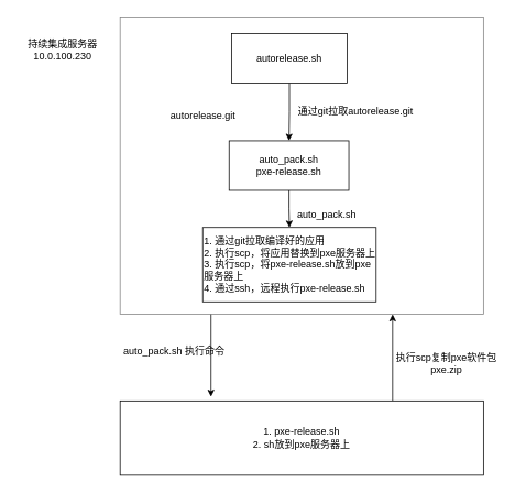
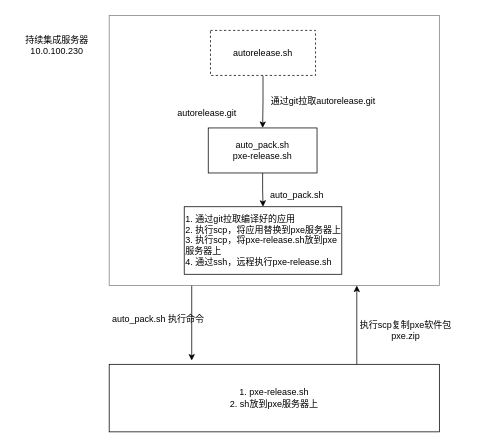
- <mxCell id="5" value="autorelease.sh" style="rounded=0;whiteSpace=wrap;html=1;" vertex="1" parent="1"><mxGeometry x="280" y="40" width="140" height="60" as="geometry" /></mxCell>
+ <mxCell id="5" value="autorelease.sh" style="rounded=0;whiteSpace=wrap;html=1;dashed=1;" vertex="1" parent="1"><mxGeometry x="280" y="40" width="140" height="60" as="geometry" /></mxCell>
- <mxCell id="12" value="autorelease.git" style="text;html=1;align=center;verticalAlign=middle;resizable=0;points=[];autosize=1;strokeColor=none;fillColor=none;" vertex="1" parent="1"><mxGeometry x="195" y="125" width="100" height="30" as="geometry" /></mxCell>
+ <mxCell id="12" value="autorelease.git" style="text;html=1;align=center;verticalAlign=middle;resizable=0;points=[];autosize=1;strokeColor=none;fillColor=none;" vertex="1" parent="1"><mxGeometry x="225" y="135" width="100" height="30" as="geometry" /></mxCell>
